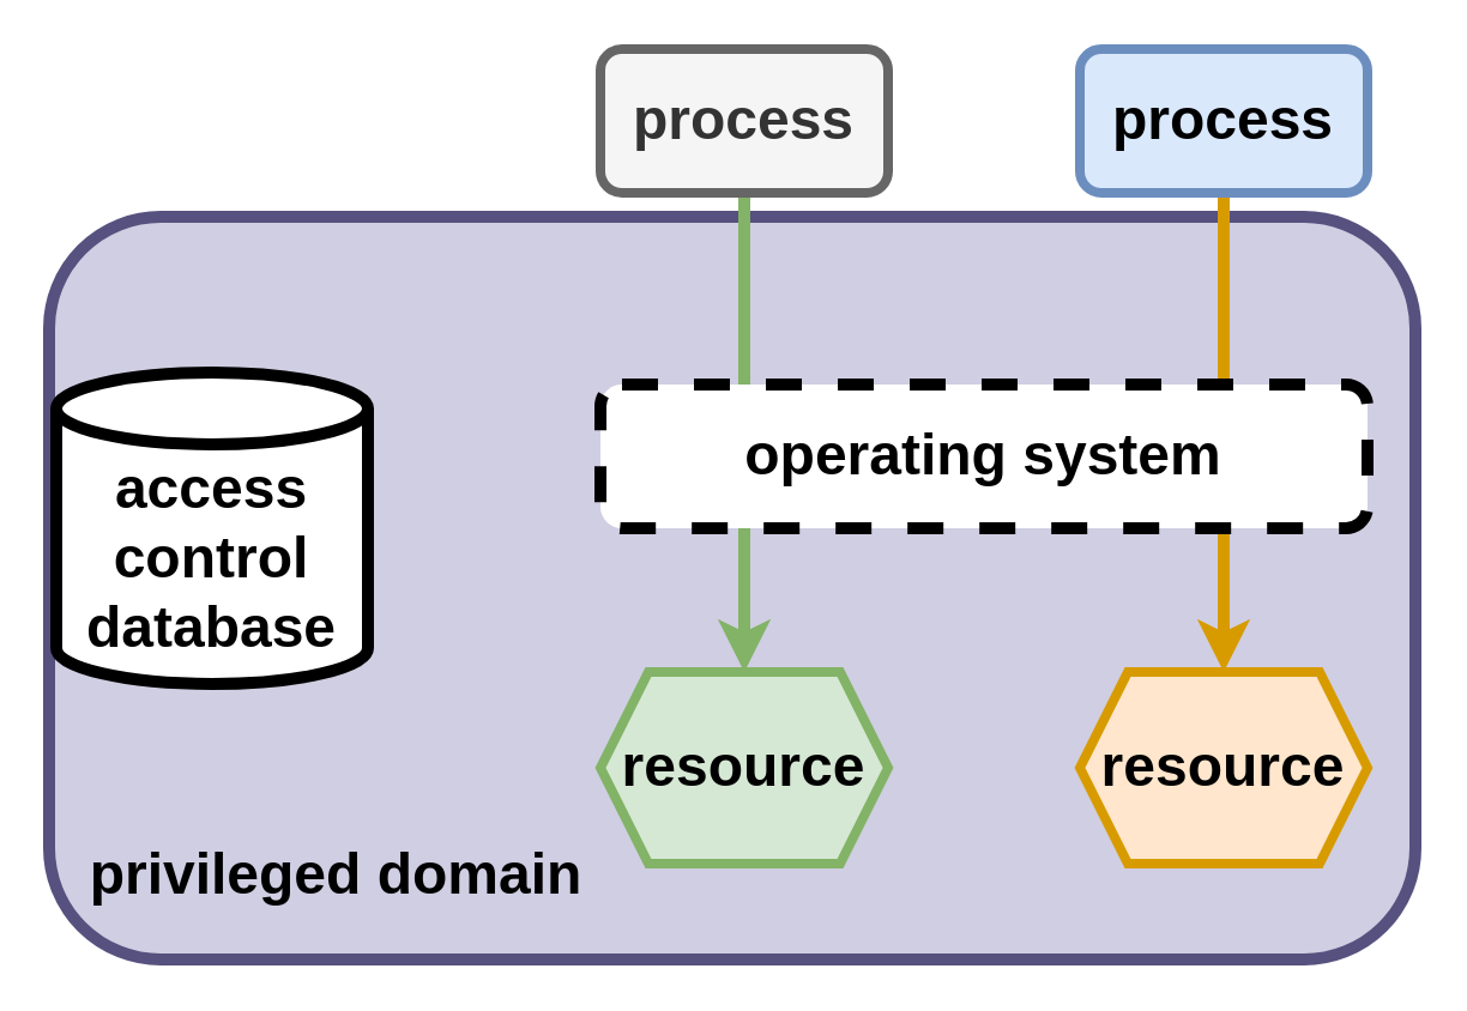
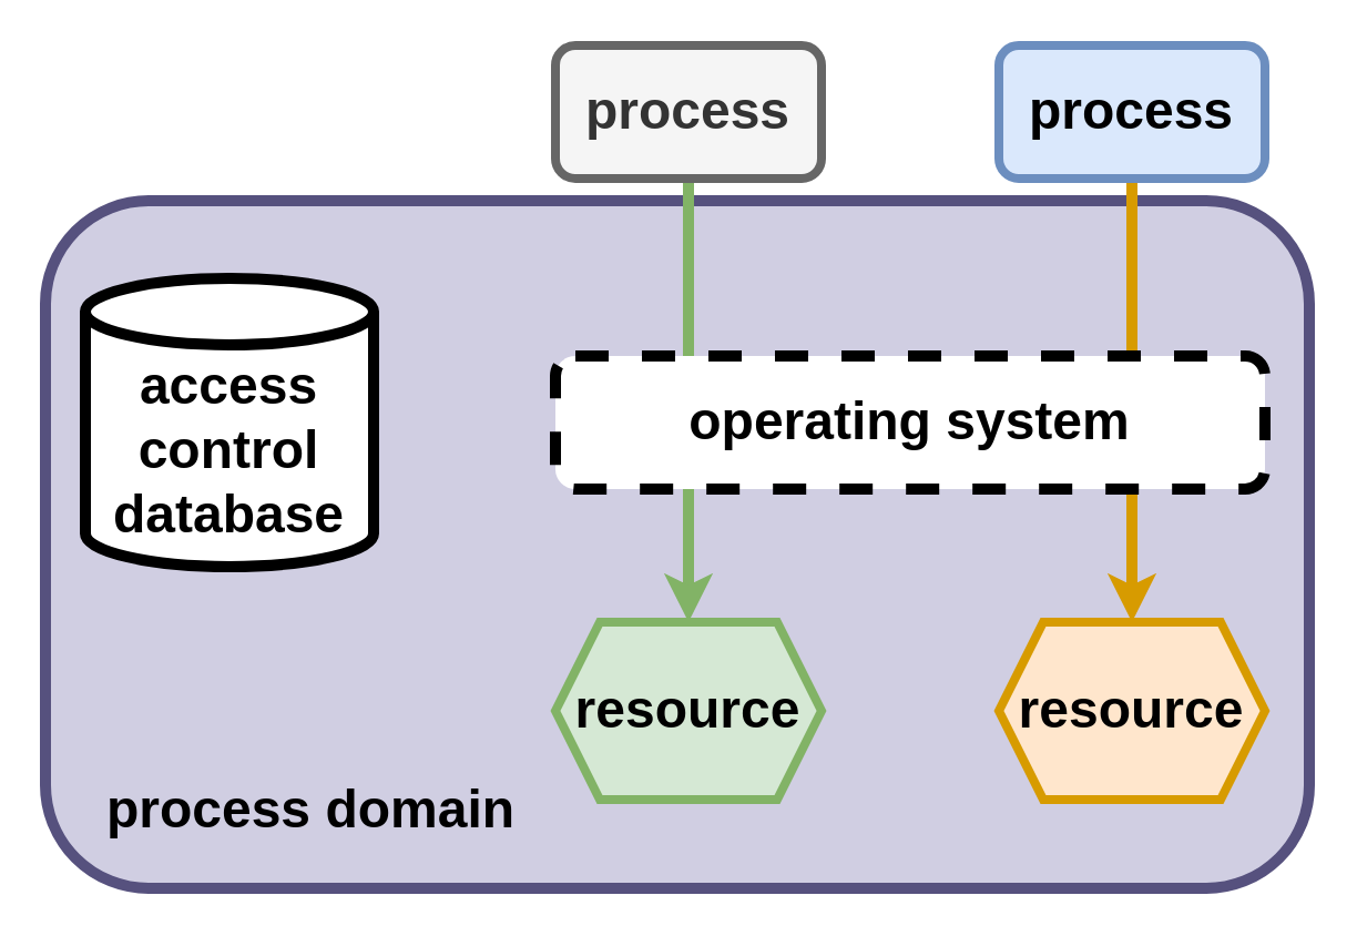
- <mxCell id="3" value="&lt;font style=&quot;font-size: 24px;&quot;&gt;access control&lt;br&gt;database&lt;br&gt;&lt;/font&gt;" style="shape=cylinder3;whiteSpace=wrap;html=1;boundedLbl=1;backgroundOutline=1;size=15;fontStyle=1;strokeWidth=5;" vertex="1" parent="1"><mxGeometry x="23" y="155" width="130" height="130" as="geometry" /></mxCell>
+ <mxCell id="3" value="&lt;font style=&quot;font-size: 24px;&quot;&gt;access control&lt;br&gt;database&lt;br&gt;&lt;/font&gt;" style="shape=cylinder3;whiteSpace=wrap;html=1;boundedLbl=1;backgroundOutline=1;size=15;fontStyle=1;strokeWidth=5;" vertex="1" parent="1"><mxGeometry x="38" y="125" width="130" height="130" as="geometry" /></mxCell>
- <mxCell id="11" value="privileged domain" style="text;html=1;strokeColor=none;fillColor=none;align=center;verticalAlign=middle;whiteSpace=wrap;rounded=0;strokeWidth=5;fontSize=24;fontStyle=1" vertex="1" parent="1"><mxGeometry x="30" y="350" width="220" height="30" as="geometry" /></mxCell>
+ <mxCell id="11" value="process domain" style="text;html=1;strokeColor=none;fillColor=none;align=center;verticalAlign=middle;whiteSpace=wrap;rounded=0;strokeWidth=5;fontSize=24;fontStyle=1" vertex="1" parent="1"><mxGeometry x="30" y="350" width="220" height="30" as="geometry" /></mxCell>
